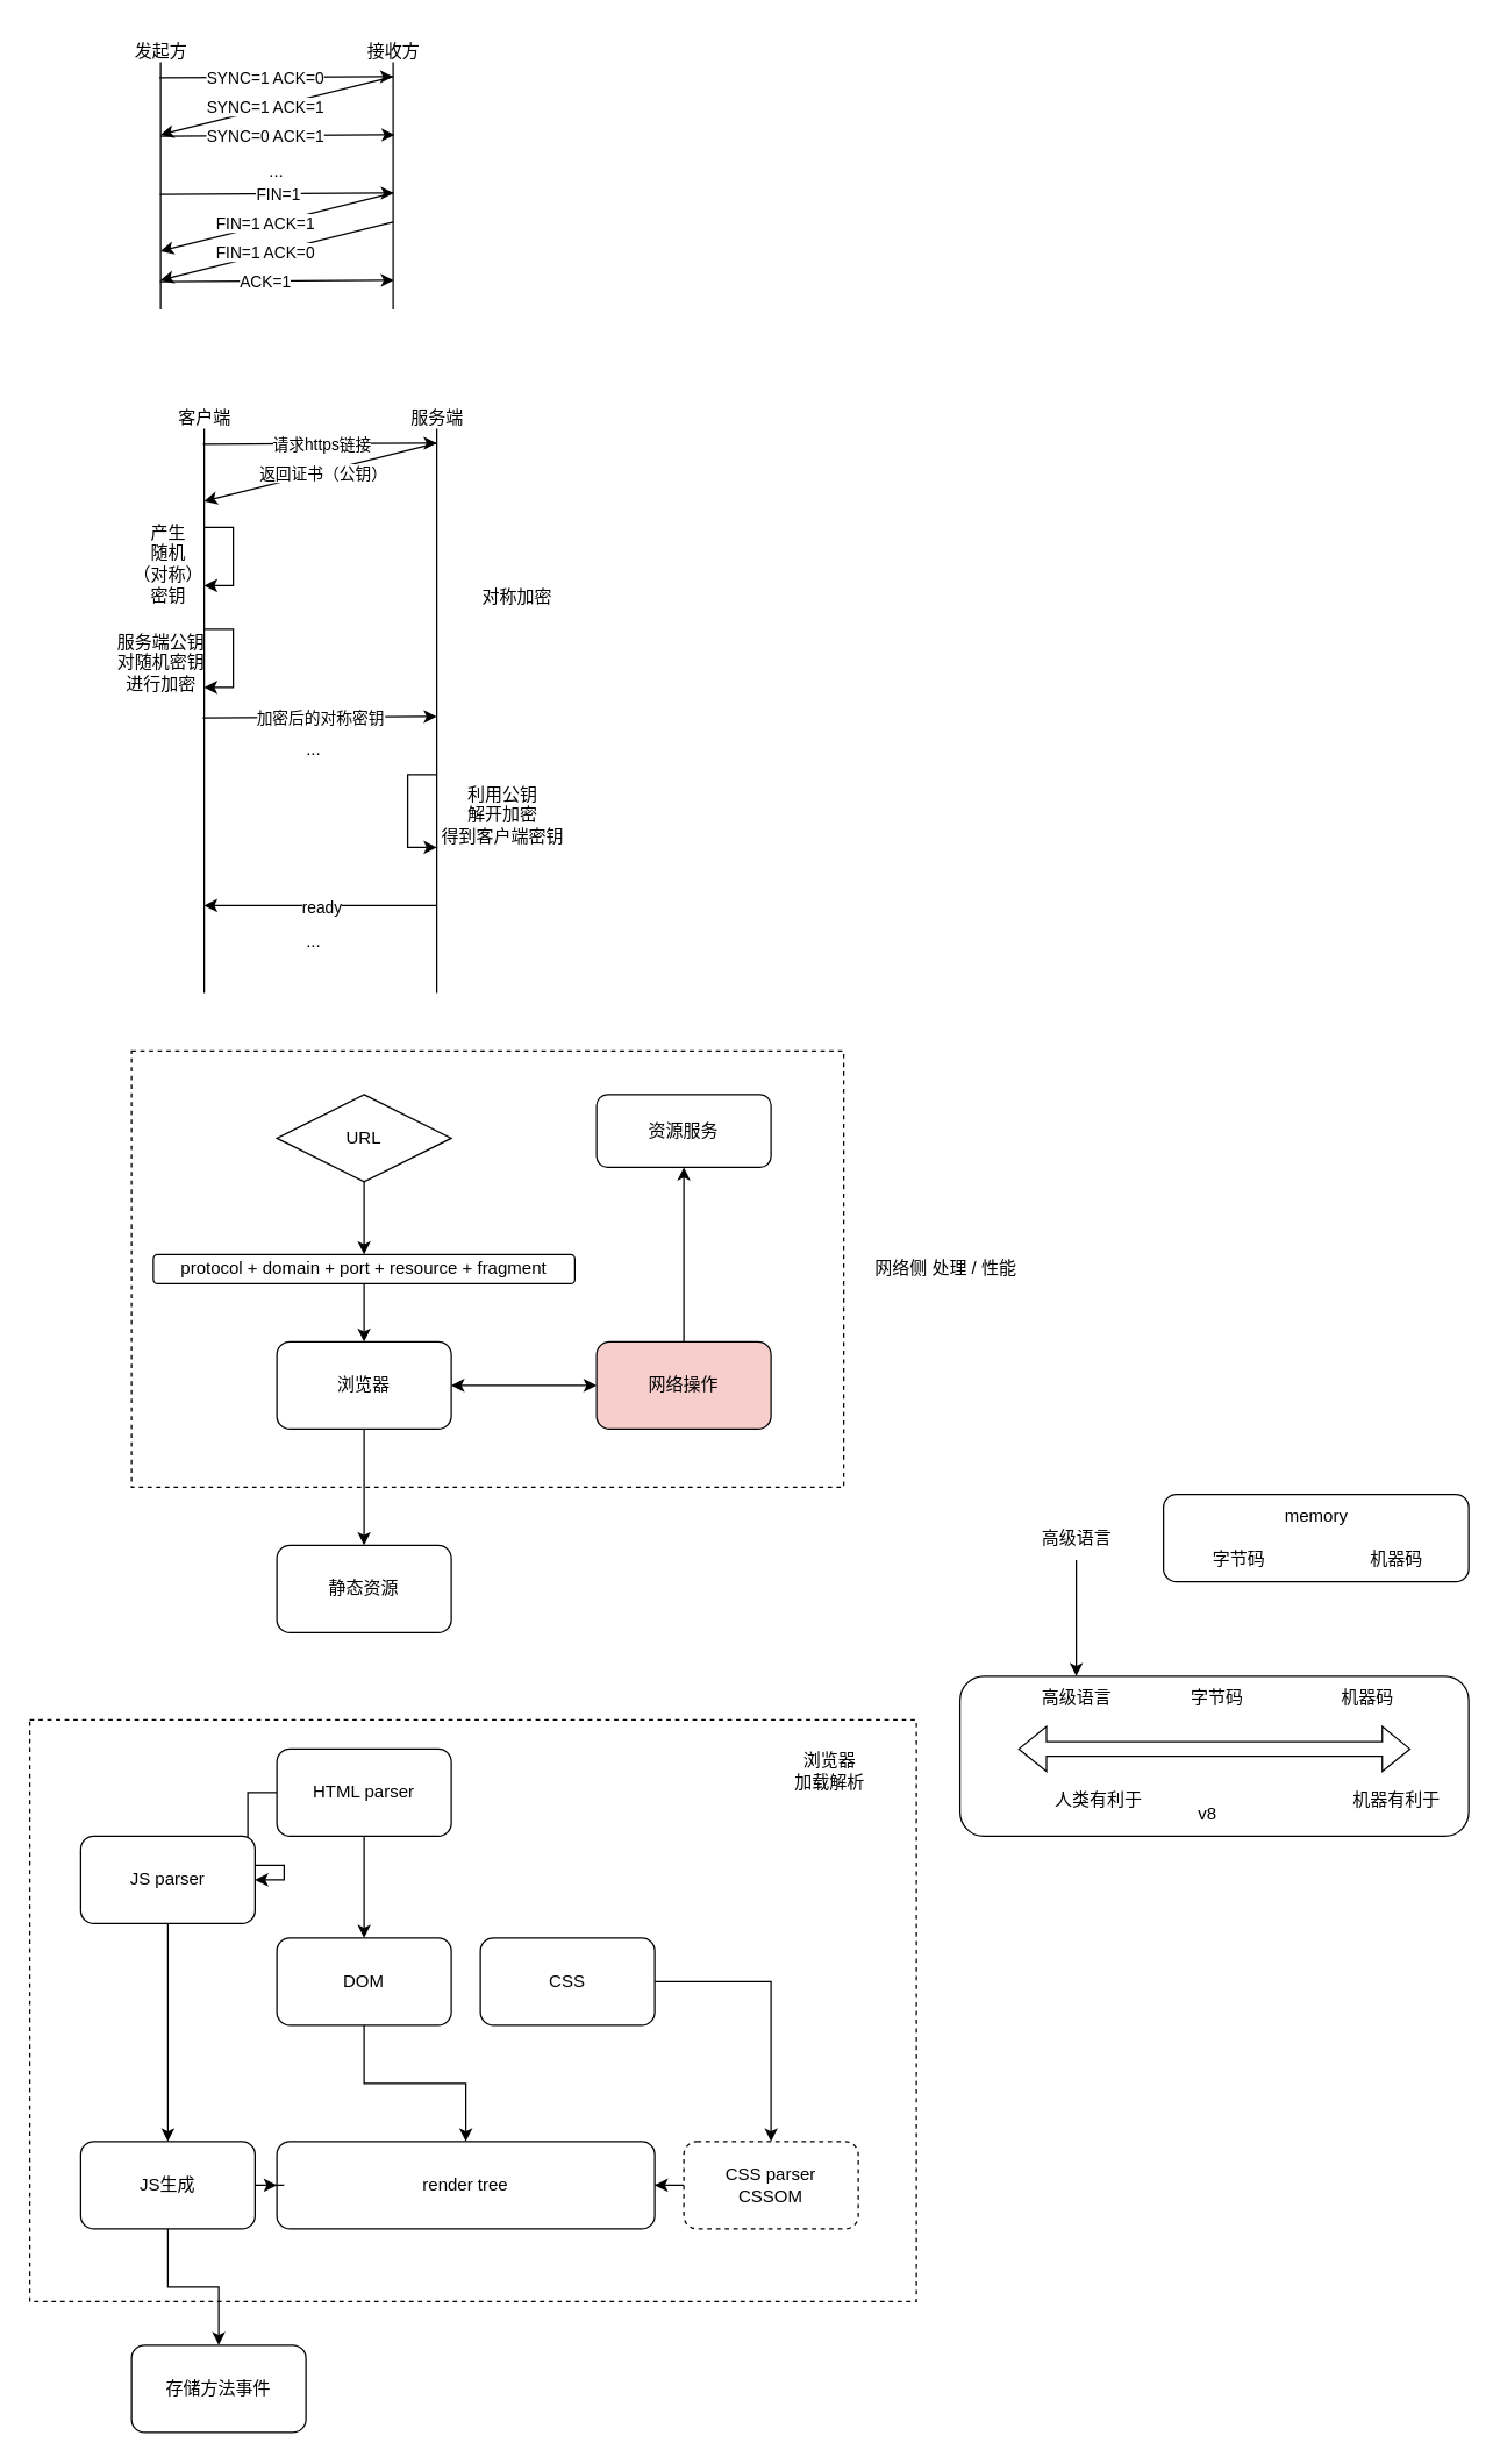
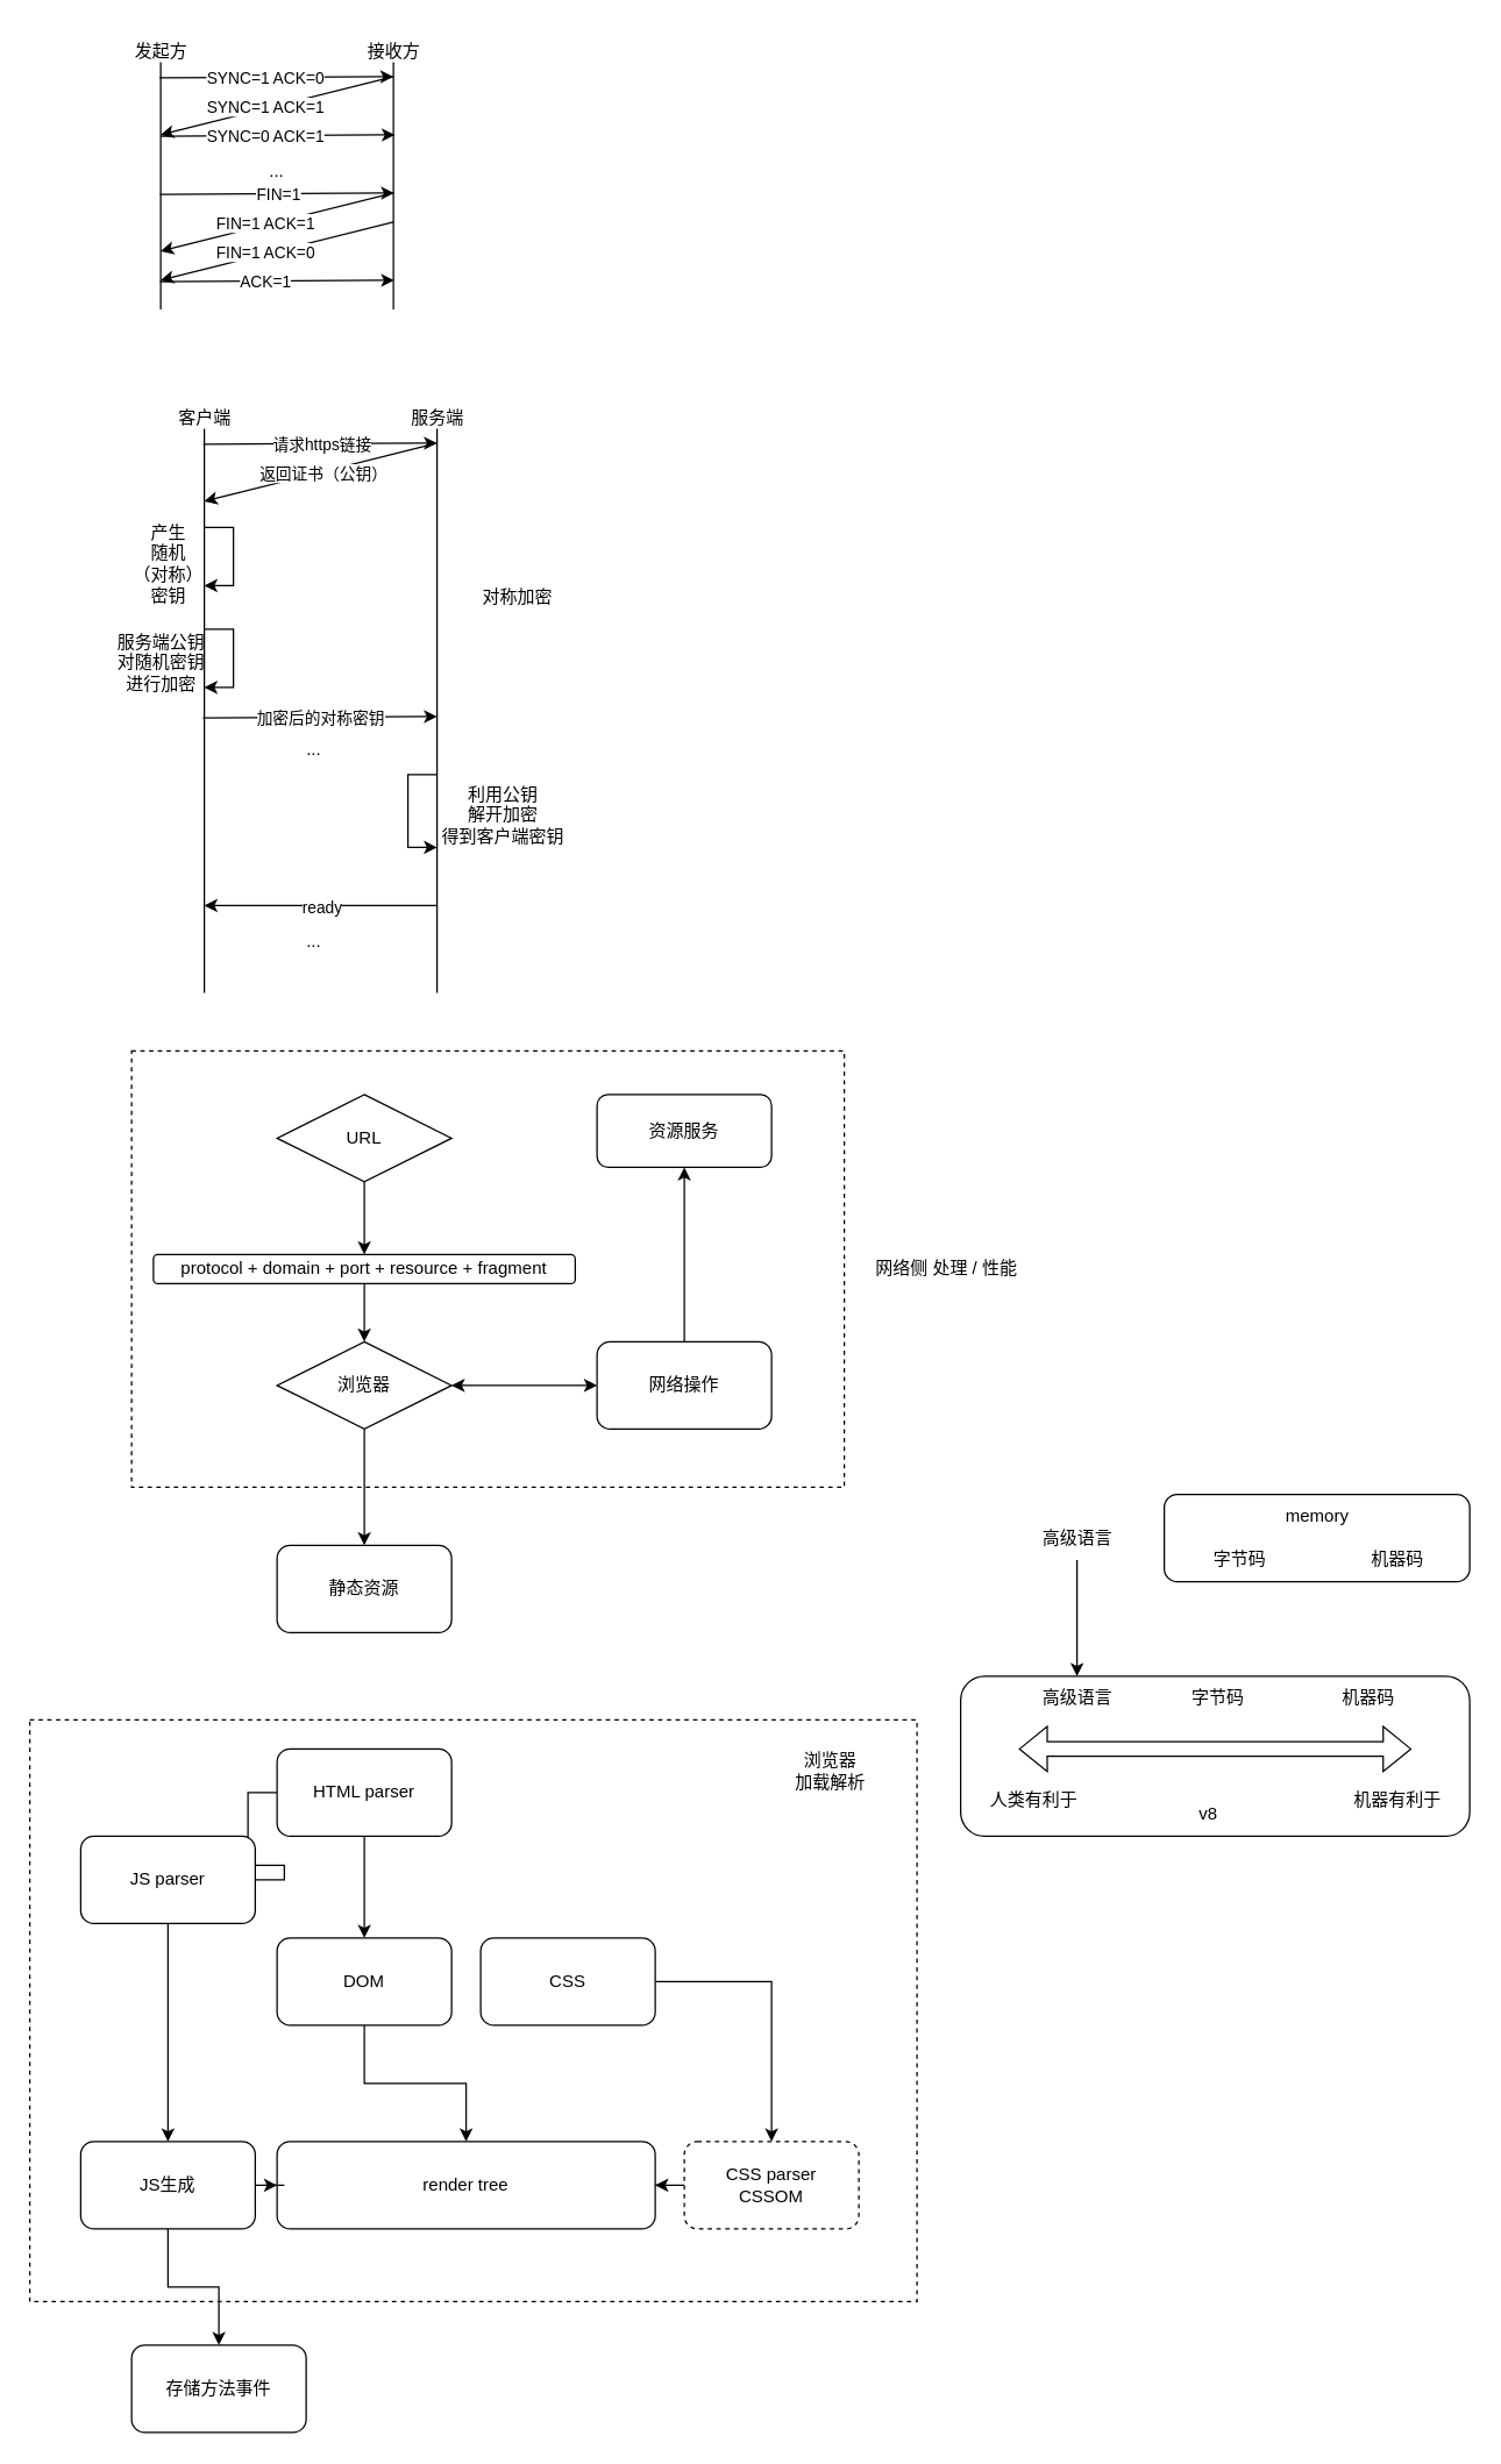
- <mxCell id="50" value="浏览器" style="whiteSpace=wrap;html=1;rounded=1;" vertex="1" parent="1"><mxGeometry x="190" y="922" width="120" height="60" as="geometry" /></mxCell>
+ <mxCell id="50" value="浏览器" style="rhombus;whiteSpace=wrap;html=1;" vertex="1" parent="1"><mxGeometry x="190" y="922" width="120" height="60" as="geometry" /></mxCell>
- <mxCell id="53" value="网络操作" style="whiteSpace=wrap;html=1;rounded=1;fillColor=#f8cecc;" vertex="1" parent="1"><mxGeometry x="410" y="922" width="120" height="60" as="geometry" /></mxCell>
+ <mxCell id="53" value="网络操作" style="whiteSpace=wrap;html=1;rounded=1;" vertex="1" parent="1"><mxGeometry x="410" y="922" width="120" height="60" as="geometry" /></mxCell>
- <mxCell id="67" value="人类有利于" style="text;html=1;align=center;verticalAlign=middle;resizable=0;points=[];autosize=1;strokeColor=none;fillColor=none;" vertex="1" parent="1"><mxGeometry x="715" y="1222" width="80" height="30" as="geometry" /></mxCell>
+ <mxCell id="67" value="人类有利于" style="text;html=1;align=center;verticalAlign=middle;resizable=0;points=[];autosize=1;strokeColor=none;fillColor=none;" vertex="1" parent="1"><mxGeometry x="670" y="1222" width="80" height="30" as="geometry" /></mxCell>
- <mxCell id="58" value="" style="edgeStyle=orthogonalEdgeStyle;rounded=0;orthogonalLoop=1;jettySize=auto;html=1;" edge="1" parent="1" source="59" target="61"><mxGeometry relative="1" as="geometry" /></mxCell>
+ <mxCell id="58" value="" style="edgeStyle=orthogonalEdgeStyle;rounded=0;orthogonalLoop=1;jettySize=auto;html=1;endArrow=none;" edge="1" parent="1" source="59" target="61"><mxGeometry relative="1" as="geometry" /></mxCell>
